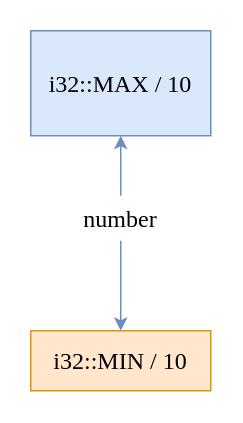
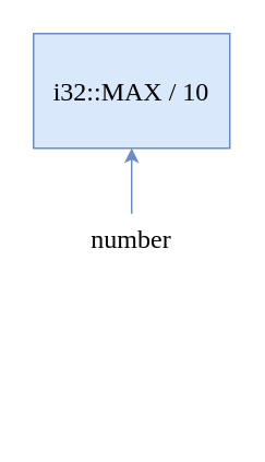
- <mxCell id="5" style="edgeStyle=orthogonalEdgeStyle;rounded=1;orthogonalLoop=1;jettySize=auto;html=1;entryX=0.5;entryY=0;entryDx=0;entryDy=0;strokeColor=#6c8ebf;fontFamily=Ubuntu;fontSize=14;fillColor=#dae8fc;" edge="1" parent="1" source="6" target="2"><mxGeometry relative="1" as="geometry" /></mxCell>
- <mxCell id="2" value="i32::MIN / 10" style="rounded=0;whiteSpace=wrap;html=1;strokeColor=#d79b00;strokeWidth=1;fontFamily=Ubuntu;fontSize=16;fillColor=#ffe6cc;" vertex="1" parent="1"><mxGeometry x="20" y="220" width="120" height="40" as="geometry" /></mxCell>
